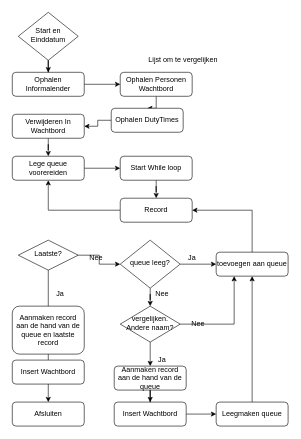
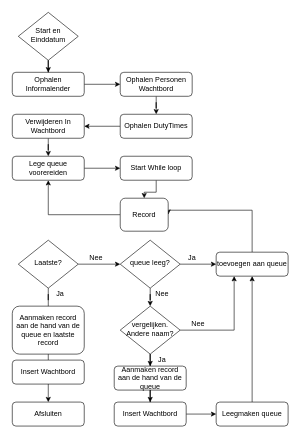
- <mxCell id="45" value="Lijst om te vergelijken" style="text;html=1;strokeColor=none;fillColor=none;align=center;verticalAlign=middle;whiteSpace=wrap;rounded=0;" vertex="1" parent="1"><mxGeometry x="240" y="90" width="130" height="20" as="geometry" /></mxCell>
- <mxCell id="12" value="Ophalen DutyTimes&lt;br&gt;" style="rounded=1;whiteSpace=wrap;html=1;fontSize=12;glass=0;strokeWidth=1;shadow=0;" parent="1" vertex="1"><mxGeometry x="185" y="180" width="120" height="40" as="geometry" /></mxCell>
+ <mxCell id="12" value="Ophalen DutyTimes&lt;br&gt;" style="rounded=1;whiteSpace=wrap;html=1;fontSize=12;glass=0;strokeWidth=1;shadow=0;" parent="1" vertex="1"><mxGeometry x="200" y="190" width="120" height="40" as="geometry" /></mxCell>
- <mxCell id="33" value="Record" style="rounded=1;whiteSpace=wrap;html=1;fontSize=12;glass=0;strokeWidth=1;shadow=0;" parent="1" vertex="1"><mxGeometry x="200" y="330" width="120" height="40" as="geometry" /></mxCell>
+ <mxCell id="33" value="Record" style="rounded=1;whiteSpace=wrap;html=1;fontSize=12;glass=0;strokeWidth=1;shadow=0;" parent="1" vertex="1"><mxGeometry x="200" y="330" width="80" height="55" as="geometry" /></mxCell>
- <mxCell id="21" value="Laatste?" style="rhombus;whiteSpace=wrap;html=1;shadow=0;fontFamily=Helvetica;fontSize=12;align=center;strokeWidth=1;spacing=6;spacingTop=-4;" parent="1" vertex="1"><mxGeometry x="30" y="400" width="100" height="50" as="geometry" /></mxCell>
+ <mxCell id="21" value="Laatste?" style="rhombus;whiteSpace=wrap;html=1;shadow=0;fontFamily=Helvetica;fontSize=12;align=center;strokeWidth=1;spacing=6;spacingTop=-4;" parent="1" vertex="1"><mxGeometry x="30" y="400" width="100" height="80" as="geometry" /></mxCell>
- <mxCell id="24" value="vergelijken. Andere naam?" style="rhombus;whiteSpace=wrap;html=1;shadow=0;fontFamily=Helvetica;fontSize=12;align=center;strokeWidth=1;spacing=6;spacingTop=-4;" parent="1" vertex="1"><mxGeometry x="200" y="510" width="100" height="60" as="geometry" /></mxCell>
+ <mxCell id="24" value="vergelijken. Andere naam?" style="rhombus;whiteSpace=wrap;html=1;shadow=0;fontFamily=Helvetica;fontSize=12;align=center;strokeWidth=1;spacing=6;spacingTop=-4;" parent="1" vertex="1"><mxGeometry x="200" y="510" width="100" height="80" as="geometry" /></mxCell>
